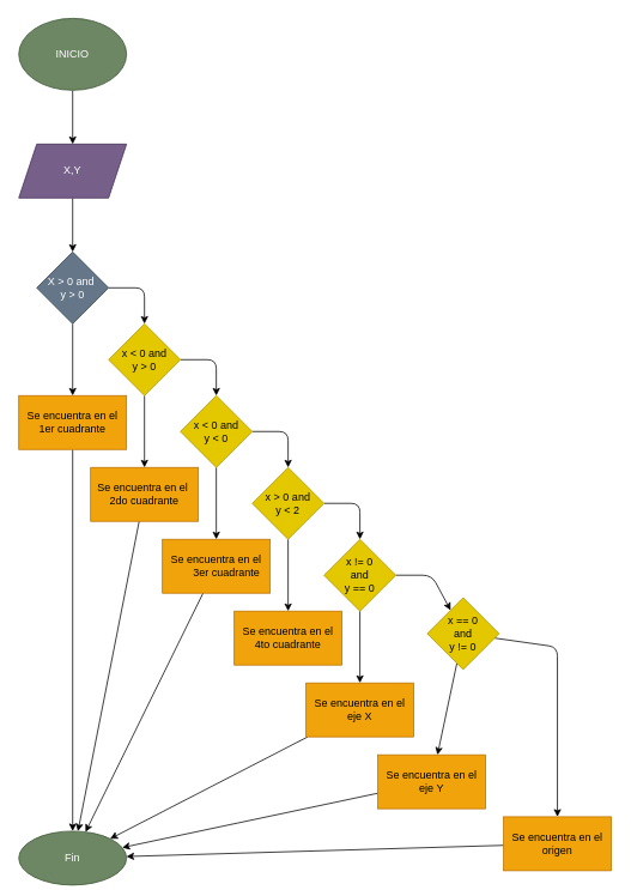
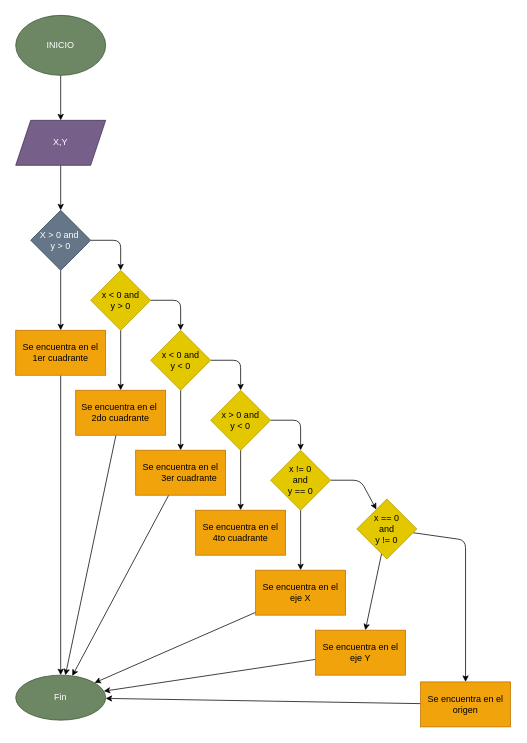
- <mxCell id="17" value="x &amp;gt; 0 and&lt;br&gt;y &amp;lt; 2" style="rhombus;whiteSpace=wrap;html=1;fillColor=#e3c800;strokeColor=#B09500;fontColor=#000000;" vertex="1" parent="1"><mxGeometry x="280" y="520" width="80" height="80" as="geometry" /></mxCell>
+ <mxCell id="17" value="x &amp;gt; 0 and&lt;br&gt;y &amp;lt; 0" style="rhombus;whiteSpace=wrap;html=1;fillColor=#e3c800;strokeColor=#B09500;fontColor=#000000;" vertex="1" parent="1"><mxGeometry x="280" y="520" width="80" height="80" as="geometry" /></mxCell>
- <mxCell id="37" value="Fin" style="ellipse;whiteSpace=wrap;html=1;fillColor=#6d8764;strokeColor=#3A5431;fontColor=#ffffff;" vertex="1" parent="1"><mxGeometry x="20" y="925" width="120" height="60" as="geometry" /></mxCell>
+ <mxCell id="37" value="Fin" style="ellipse;whiteSpace=wrap;html=1;fillColor=#6d8764;strokeColor=#3A5431;fontColor=#ffffff;" vertex="1" parent="1"><mxGeometry x="20" y="900" width="120" height="60" as="geometry" /></mxCell>
